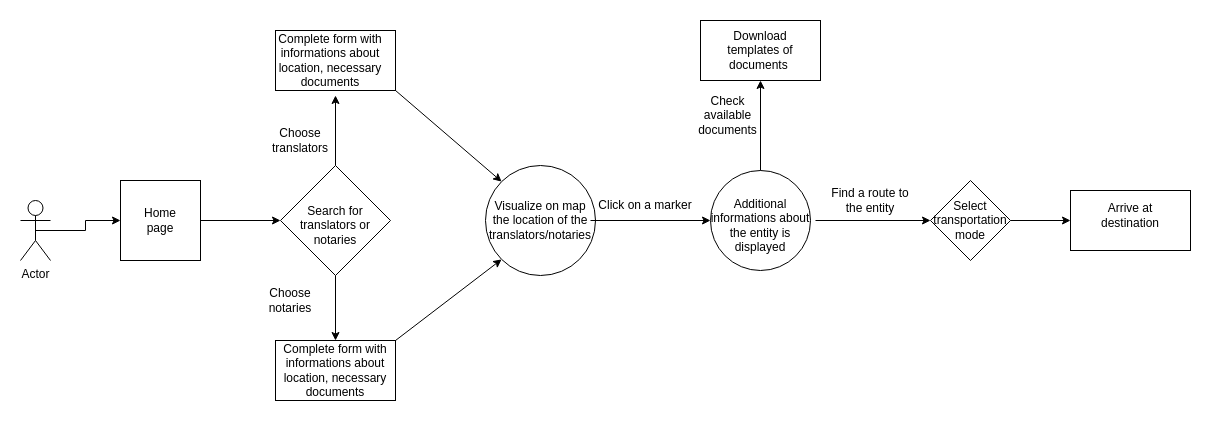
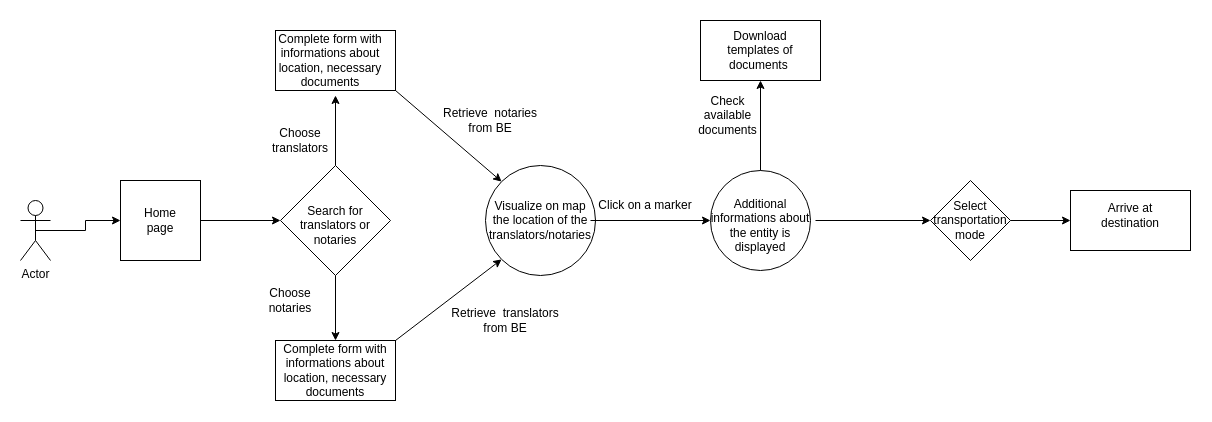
+ <mxCell id="20" value="Retrieve&amp;nbsp; notaries from BE" style="text;html=1;strokeColor=none;fillColor=none;align=center;verticalAlign=middle;whiteSpace=wrap;rounded=0;" parent="1" vertex="1"><mxGeometry x="435" y="110" width="110" height="20" as="geometry" /></mxCell>
- <mxCell id="31" value="Find a route to the entity" style="text;html=1;strokeColor=none;fillColor=none;align=center;verticalAlign=middle;whiteSpace=wrap;rounded=0;" parent="1" vertex="1"><mxGeometry x="830" y="190" width="80" height="20" as="geometry" /></mxCell>
+ <mxCell id="21" value="Retrieve&amp;nbsp; translators from BE" style="text;html=1;strokeColor=none;fillColor=none;align=center;verticalAlign=middle;whiteSpace=wrap;rounded=0;" parent="1" vertex="1"><mxGeometry x="450" y="310" width="110" height="20" as="geometry" /></mxCell>
